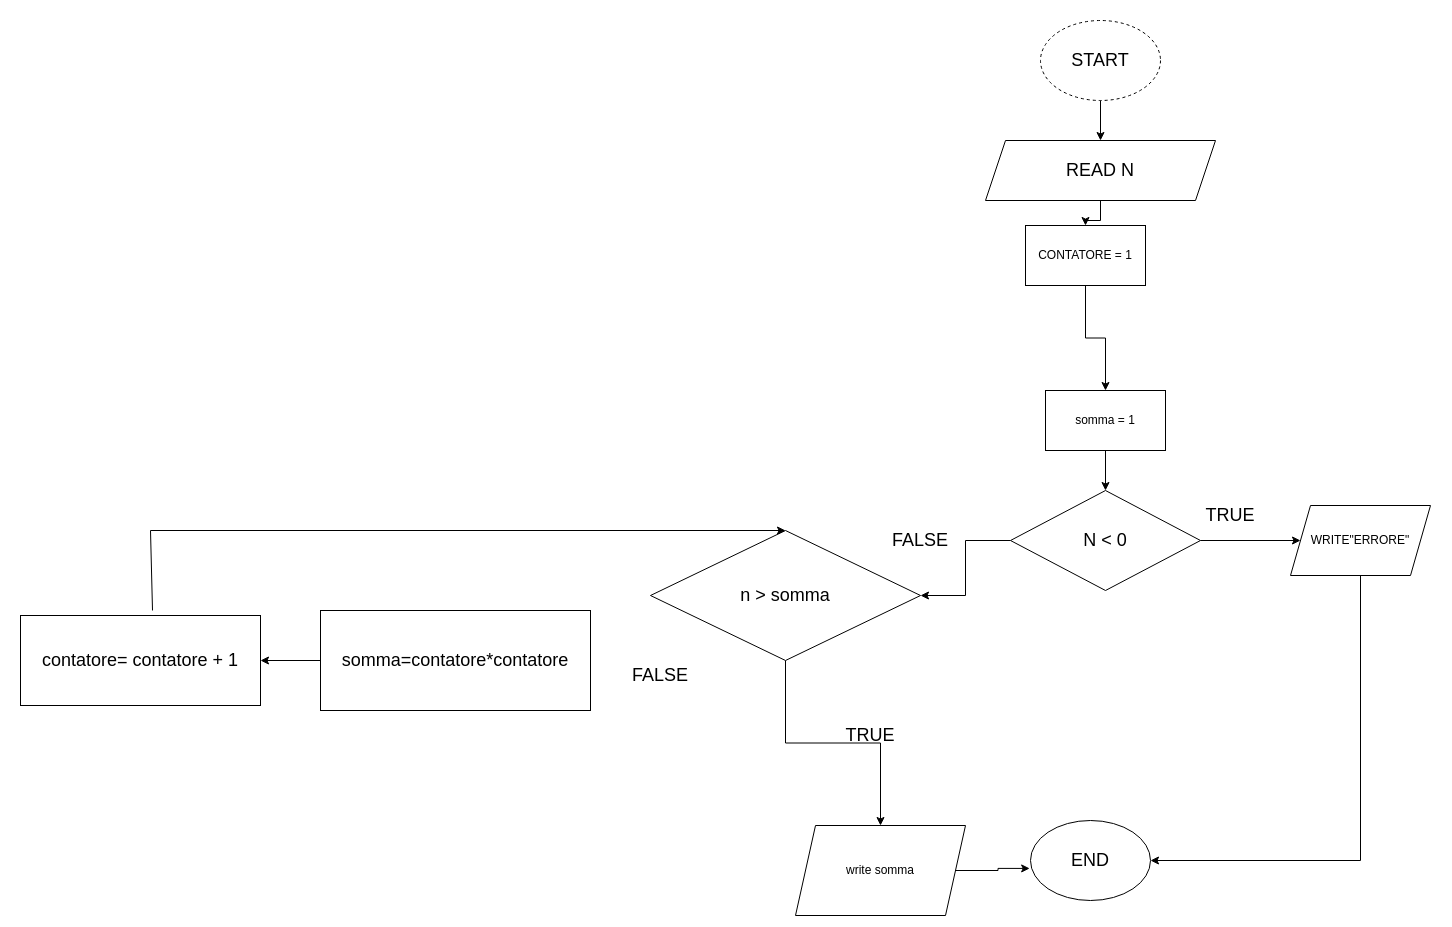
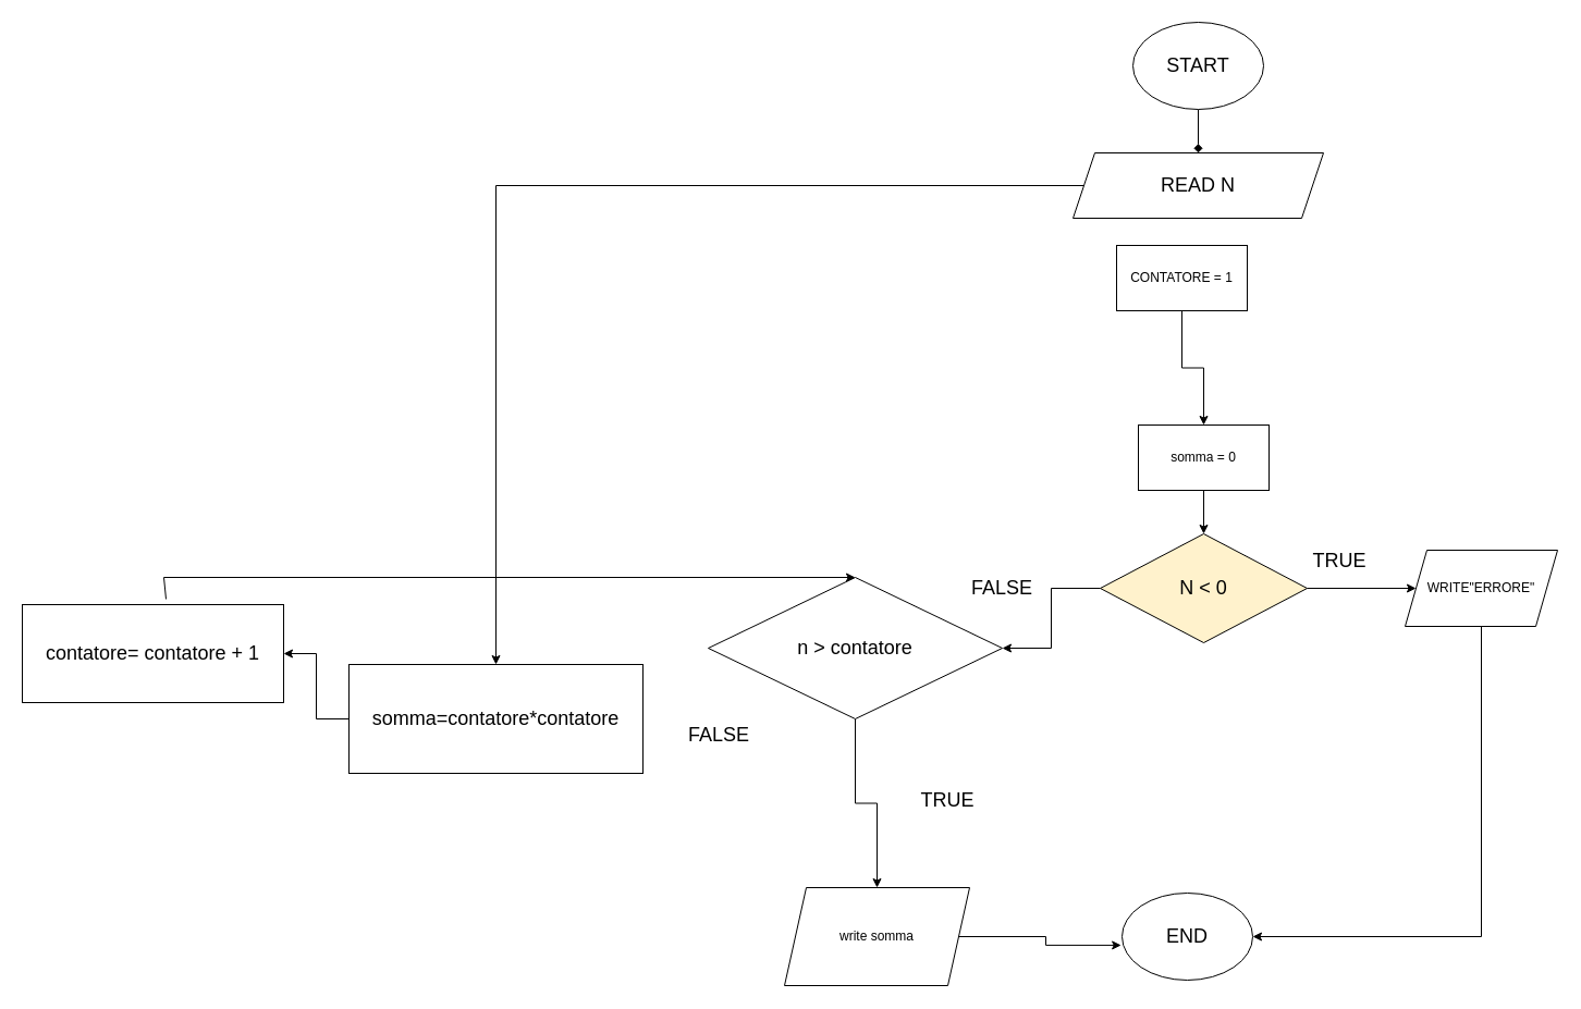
- <mxCell id="3" value="&lt;font style=&quot;font-size: 18px;&quot;&gt;START&lt;/font&gt;" style="ellipse;whiteSpace=wrap;html=1;dashed=1;" vertex="1" parent="1"><mxGeometry x="1040" y="20" width="120" height="80" as="geometry" /></mxCell>
+ <mxCell id="3" value="&lt;font style=&quot;font-size: 18px;&quot;&gt;START&lt;/font&gt;" style="ellipse;whiteSpace=wrap;html=1;" vertex="1" parent="1"><mxGeometry x="1040" y="20" width="120" height="80" as="geometry" /></mxCell>
- <mxCell id="2" style="edgeStyle=orthogonalEdgeStyle;rounded=0;orthogonalLoop=1;jettySize=auto;html=1;entryX=0.5;entryY=0;entryDx=0;entryDy=0;" edge="1" parent="1" source="3" target="5"><mxGeometry relative="1" as="geometry" /></mxCell>
+ <mxCell id="2" style="edgeStyle=orthogonalEdgeStyle;rounded=0;orthogonalLoop=1;jettySize=auto;html=1;entryX=0.5;entryY=0;entryDx=0;entryDy=0;endArrow=diamond;" edge="1" parent="1" source="3" target="5"><mxGeometry relative="1" as="geometry" /></mxCell>
- <mxCell id="4" value="" style="edgeStyle=orthogonalEdgeStyle;rounded=0;orthogonalLoop=1;jettySize=auto;html=1;" edge="1" parent="1" source="5" target="14"><mxGeometry relative="1" as="geometry" /></mxCell>
+ <mxCell id="4" value="" style="edgeStyle=orthogonalEdgeStyle;rounded=0;orthogonalLoop=1;jettySize=auto;html=1;" edge="1" parent="1" source="5" target="16"><mxGeometry relative="1" as="geometry" /></mxCell>
- <mxCell id="18" value="somma = 1" style="rounded=0;whiteSpace=wrap;html=1;" vertex="1" parent="1"><mxGeometry x="1045" y="390" width="120" height="60" as="geometry" /></mxCell>
+ <mxCell id="18" value="somma = 0" style="rounded=0;whiteSpace=wrap;html=1;" vertex="1" parent="1"><mxGeometry x="1045" y="390" width="120" height="60" as="geometry" /></mxCell>
- <mxCell id="8" value="&lt;font style=&quot;font-size: 18px;&quot;&gt;N &amp;lt; 0&lt;/font&gt;" style="rhombus;whiteSpace=wrap;html=1;" vertex="1" parent="1"><mxGeometry x="1010" y="490" width="190" height="100" as="geometry" /></mxCell>
+ <mxCell id="8" value="&lt;font style=&quot;font-size: 18px;&quot;&gt;N &amp;lt; 0&lt;/font&gt;" style="rhombus;whiteSpace=wrap;html=1;fillColor=#fff2cc;" vertex="1" parent="1"><mxGeometry x="1010" y="490" width="190" height="100" as="geometry" /></mxCell>
- <mxCell id="21" value="&lt;font style=&quot;font-size: 18px;&quot;&gt;n &amp;gt; somma&lt;/font&gt;" style="rhombus;whiteSpace=wrap;html=1;" vertex="1" parent="1"><mxGeometry x="650" y="530" width="270" height="130" as="geometry" /></mxCell>
+ <mxCell id="21" value="&lt;font style=&quot;font-size: 18px;&quot;&gt;n &amp;gt; contatore&lt;/font&gt;" style="rhombus;whiteSpace=wrap;html=1;" vertex="1" parent="1"><mxGeometry x="650" y="530" width="270" height="130" as="geometry" /></mxCell>
- <mxCell id="19" value="&lt;font style=&quot;font-size: 18px;&quot;&gt;contatore= contatore + 1&lt;br&gt;&lt;/font&gt;" style="rounded=0;whiteSpace=wrap;html=1;" vertex="1" parent="1"><mxGeometry x="20" y="615" width="240" height="90" as="geometry" /></mxCell>
+ <mxCell id="19" value="&lt;font style=&quot;font-size: 18px;&quot;&gt;contatore= contatore + 1&lt;br&gt;&lt;/font&gt;" style="rounded=0;whiteSpace=wrap;html=1;" vertex="1" parent="1"><mxGeometry x="20" y="555" width="240" height="90" as="geometry" /></mxCell>
- <mxCell id="23" value="write somma" style="shape=parallelogram;perimeter=parallelogramPerimeter;whiteSpace=wrap;html=1;fixedSize=1;" vertex="1" parent="1"><mxGeometry x="795" y="825" width="170" height="90" as="geometry" /></mxCell>
+ <mxCell id="23" value="write somma" style="shape=parallelogram;perimeter=parallelogramPerimeter;whiteSpace=wrap;html=1;fixedSize=1;" vertex="1" parent="1"><mxGeometry x="720" y="815" width="170" height="90" as="geometry" /></mxCell>
